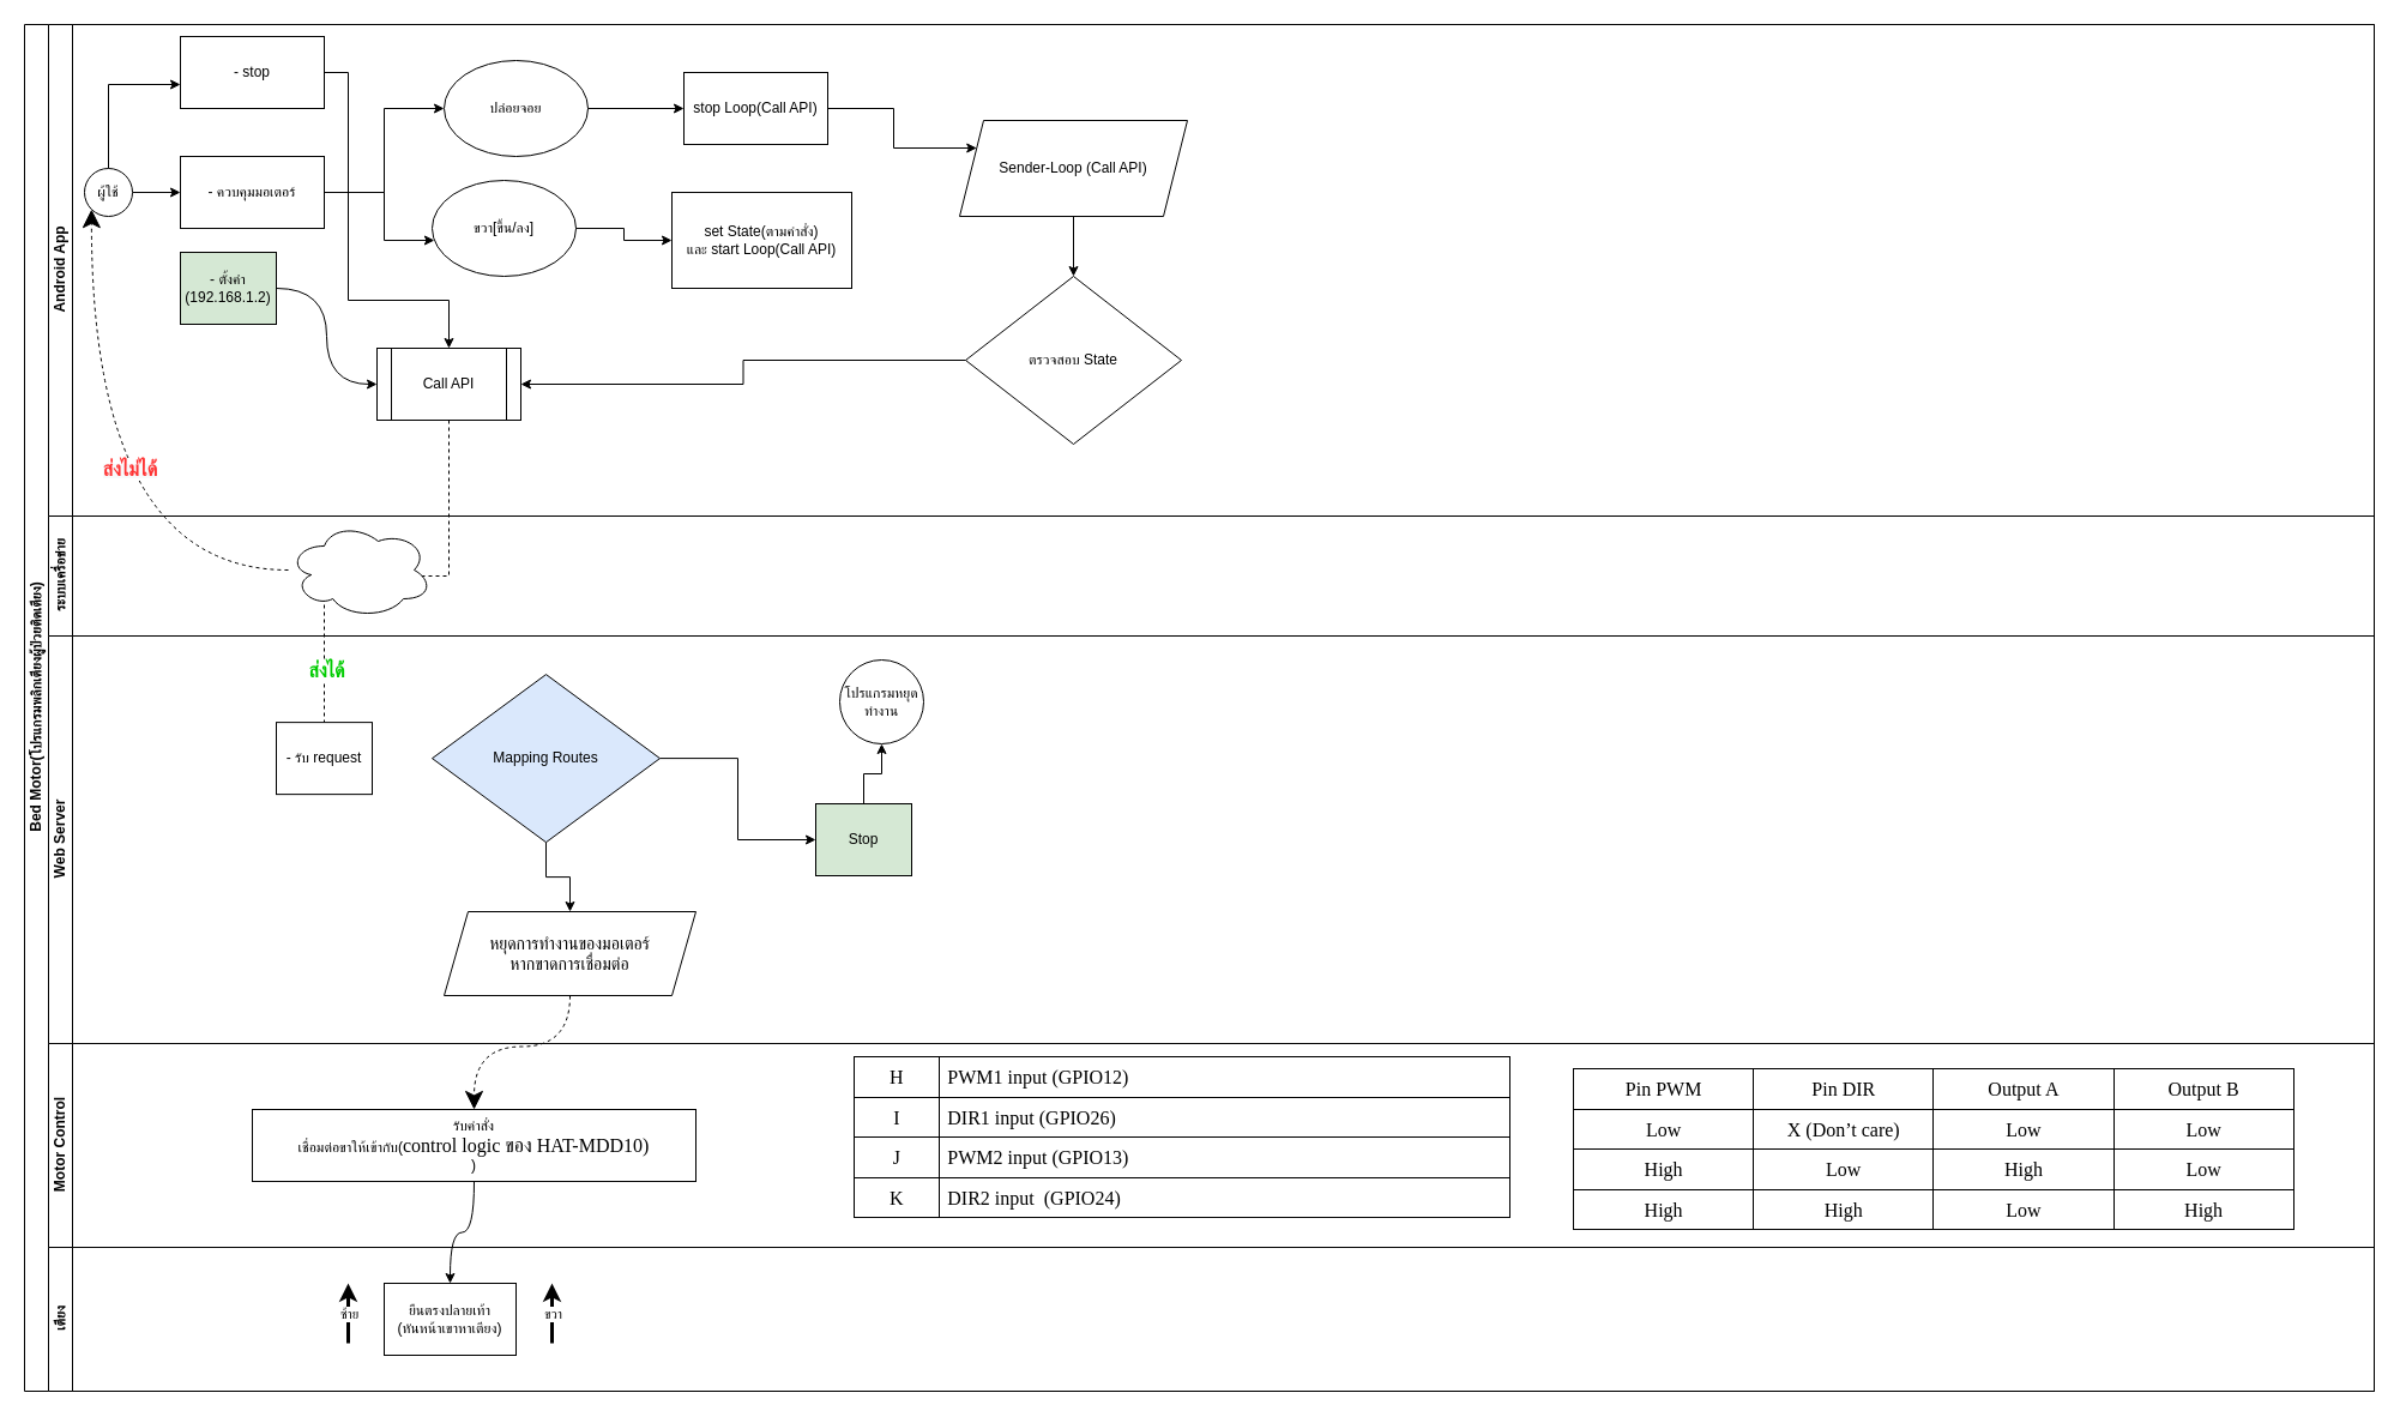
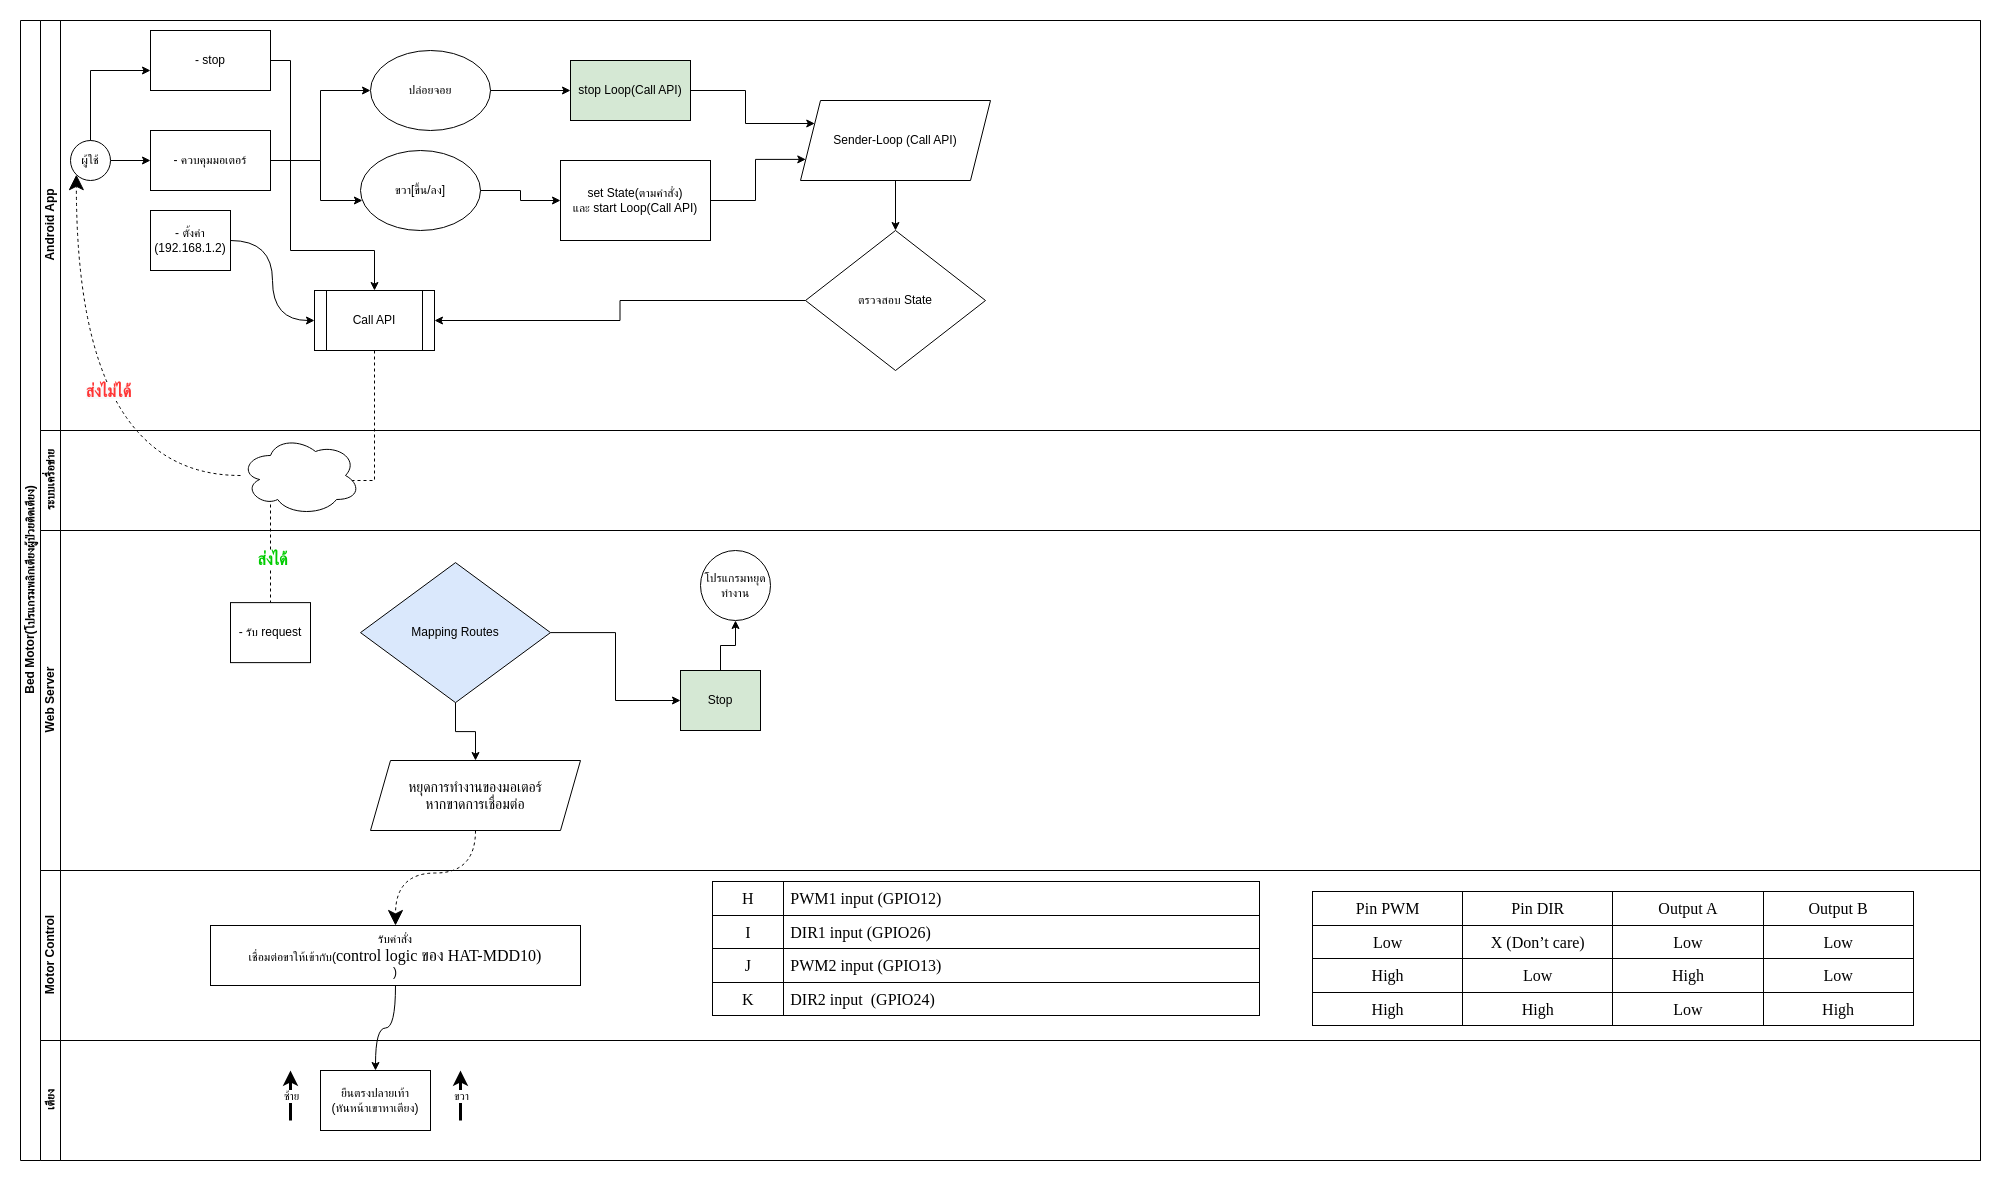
- <mxCell id="47" value="stop Loop(Call API)" style="whiteSpace=wrap;html=1;" vertex="1" parent="1"><mxGeometry x="570" y="60" width="120" height="60" as="geometry" /></mxCell>
+ <mxCell id="47" value="stop Loop(Call API)" style="whiteSpace=wrap;html=1;fillColor=#d5e8d4;" vertex="1" parent="1"><mxGeometry x="570" y="60" width="120" height="60" as="geometry" /></mxCell>
+ <mxCell id="49" style="edgeStyle=orthogonalEdgeStyle;rounded=0;orthogonalLoop=1;jettySize=auto;html=1;entryX=0;entryY=0.75;entryDx=0;entryDy=0;" edge="1" parent="1" source="50" target="45"><mxGeometry relative="1" as="geometry"><mxPoint x="750" y="140" as="targetPoint" /></mxGeometry></mxCell>
- <mxCell id="17" value="- ตั้งค่า&lt;br&gt;(192.168.1.2)" style="rounded=0;whiteSpace=wrap;html=1;fontFamily=Helvetica;fontSize=12;fontColor=#000000;align=center;fillColor=#d5e8d4;" parent="5" vertex="1"><mxGeometry x="110" y="190" width="80" height="60" as="geometry" /></mxCell>
+ <mxCell id="17" value="- ตั้งค่า&lt;br&gt;(192.168.1.2)" style="rounded=0;whiteSpace=wrap;html=1;fontFamily=Helvetica;fontSize=12;fontColor=#000000;align=center;" parent="5" vertex="1"><mxGeometry x="110" y="190" width="80" height="60" as="geometry" /></mxCell>
